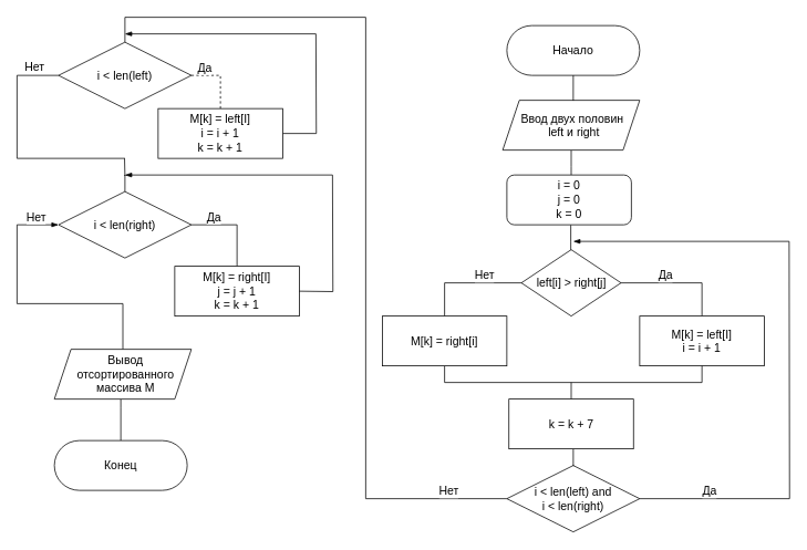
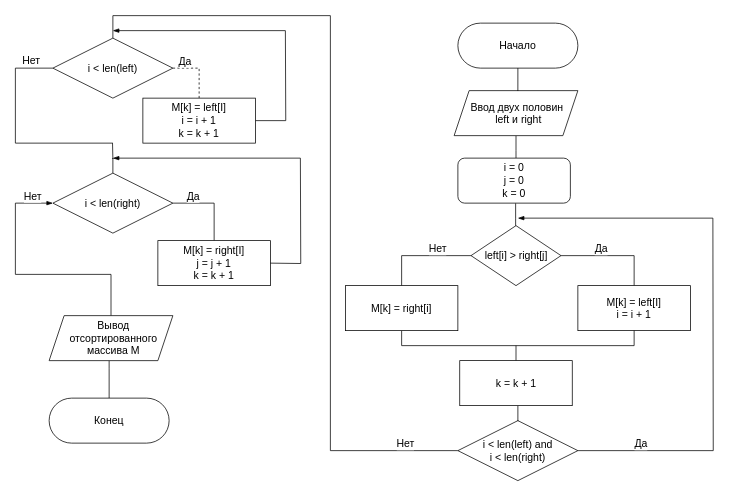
- <mxCell id="18" value="k = k + 7" style="rounded=0;whiteSpace=wrap;html=1;glass=0;fontSize=14;" vertex="1" parent="1"><mxGeometry x="612.5" y="480" width="150" height="60" as="geometry" /></mxCell>
+ <mxCell id="18" value="k = k + 1" style="rounded=0;whiteSpace=wrap;html=1;glass=0;fontSize=14;" vertex="1" parent="1"><mxGeometry x="612.5" y="480" width="150" height="60" as="geometry" /></mxCell>
